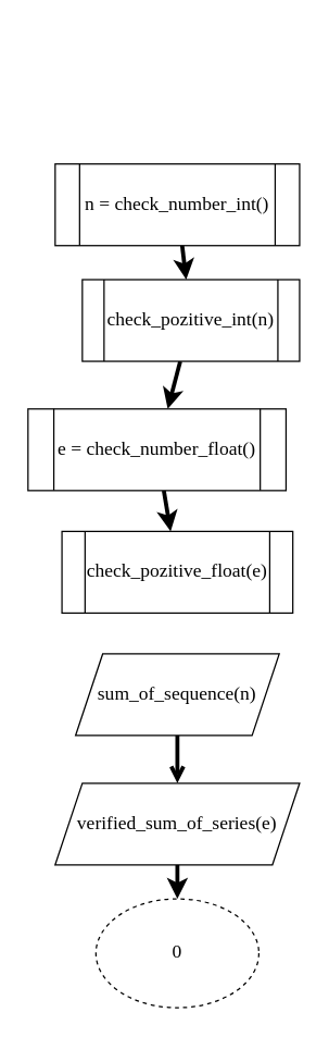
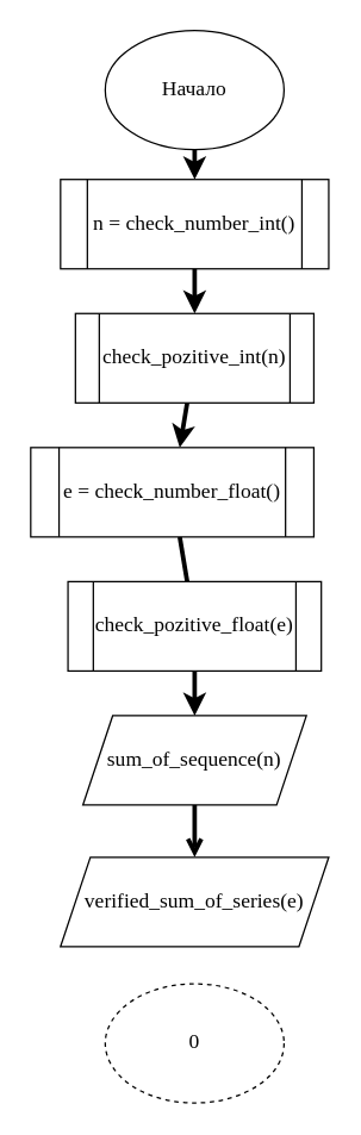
+ <mxCell id="3" value="&lt;font style=&quot;font-size: 14px;&quot; face=&quot;Times New Roman&quot;&gt;&lt;font color=&quot;#000000&quot;&gt;Начало&lt;/font&gt;&lt;/font&gt;" style="ellipse;whiteSpace=wrap;html=1;fillColor=#FFFFFF;strokeColor=#000000;" vertex="1" parent="1"><mxGeometry x="70" width="120" height="80" as="geometry" y="20" /></mxCell>
+ <mxCell id="2" value="" style="edgeStyle=none;html=1;fontFamily=Times New Roman;fontSize=14;fontColor=#000000;strokeColor=#000000;strokeWidth=3;" edge="1" parent="1" source="3" target="5"><mxGeometry relative="1" as="geometry" /></mxCell>
- <mxCell id="7" value="check_pozitive_int(n)" style="shape=process;whiteSpace=wrap;html=1;backgroundOutline=1;strokeColor=#000000;fontFamily=Times New Roman;fontSize=14;fontColor=#000000;fillColor=#FFFFFF;" vertex="1" parent="1"><mxGeometry x="60" y="205" width="160" height="60" as="geometry" /></mxCell>
+ <mxCell id="7" value="check_pozitive_int(n)" style="shape=process;whiteSpace=wrap;html=1;backgroundOutline=1;strokeColor=#000000;fontFamily=Times New Roman;fontSize=14;fontColor=#000000;fillColor=#FFFFFF;" vertex="1" parent="1"><mxGeometry x="50" y="210" width="160" height="60" as="geometry" /></mxCell>
- <mxCell id="8" value="" style="edgeStyle=none;html=1;strokeColor=#000000;strokeWidth=3;fontFamily=Times New Roman;fontSize=14;fontColor=#000000;" edge="1" parent="1" source="9" target="11"><mxGeometry relative="1" as="geometry" /></mxCell>
+ <mxCell id="8" value="" style="edgeStyle=none;html=1;strokeColor=#000000;strokeWidth=3;fontFamily=Times New Roman;fontSize=14;fontColor=#000000;endArrow=none;" edge="1" parent="1" source="9" target="11"><mxGeometry relative="1" as="geometry" /></mxCell>
+ <mxCell id="10" value="" style="edgeStyle=none;html=1;strokeColor=#000000;strokeWidth=3;fontFamily=Times New Roman;fontSize=14;fontColor=#000000;" edge="1" parent="1" source="11" target="13"><mxGeometry relative="1" as="geometry" /></mxCell>
- <mxCell id="14" value="" style="edgeStyle=none;html=1;strokeColor=#000000;strokeWidth=3;fontFamily=Times New Roman;fontSize=14;fontColor=#000000;" edge="1" parent="1" source="15" target="16"><mxGeometry relative="1" as="geometry" /></mxCell>
